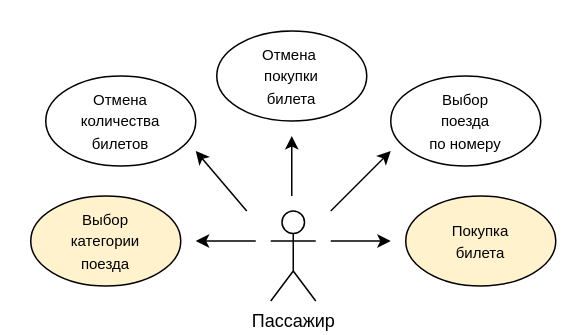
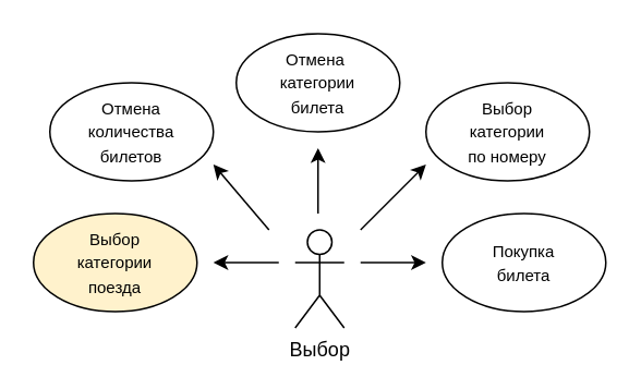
- <mxCell id="6" value="&lt;font style=&quot;font-size: 10px;&quot;&gt;Отмена&amp;nbsp;&lt;br&gt;покупки&lt;br&gt;билета&lt;br&gt;&lt;/font&gt;" style="ellipse;whiteSpace=wrap;html=1;" parent="1" vertex="1"><mxGeometry x="144" y="20" width="100" height="60" as="geometry" /></mxCell>
+ <mxCell id="6" value="&lt;font style=&quot;font-size: 10px;&quot;&gt;Отмена&amp;nbsp;&lt;br&gt;категории&lt;br&gt;билета&lt;br&gt;&lt;/font&gt;" style="ellipse;whiteSpace=wrap;html=1;" parent="1" vertex="1"><mxGeometry x="144" y="20" width="100" height="60" as="geometry" /></mxCell>
- <mxCell id="10" value="&lt;span style=&quot;font-size: 10px;&quot;&gt;Выбор&lt;br&gt;поезда&lt;br&gt;по номеру&lt;/span&gt;" style="ellipse;whiteSpace=wrap;html=1;" parent="1" vertex="1"><mxGeometry x="260" y="50" width="100" height="60" as="geometry" /></mxCell>
+ <mxCell id="10" value="&lt;span style=&quot;font-size: 10px;&quot;&gt;Выбор&lt;br&gt;категории&lt;br&gt;по номеру&lt;/span&gt;" style="ellipse;whiteSpace=wrap;html=1;" parent="1" vertex="1"><mxGeometry x="260" y="50" width="100" height="60" as="geometry" /></mxCell>
- <mxCell id="8" value="&lt;span style=&quot;font-size: 10px;&quot;&gt;Покупка&lt;br&gt;билета&lt;/span&gt;" style="ellipse;whiteSpace=wrap;html=1;fillColor=#fff2cc;" parent="1" vertex="1"><mxGeometry x="270" y="130" width="100" height="60" as="geometry" /></mxCell>
+ <mxCell id="8" value="&lt;span style=&quot;font-size: 10px;&quot;&gt;Покупка&lt;br&gt;билета&lt;/span&gt;" style="ellipse;whiteSpace=wrap;html=1;" parent="1" vertex="1"><mxGeometry x="270" y="130" width="100" height="60" as="geometry" /></mxCell>
- <mxCell id="2" value="Пассажир" style="shape=umlActor;verticalLabelPosition=bottom;verticalAlign=top;html=1;outlineConnect=0;" parent="1" vertex="1"><mxGeometry x="180" y="140" width="30" height="60" as="geometry" /></mxCell>
+ <mxCell id="2" value="Выбор" style="shape=umlActor;verticalLabelPosition=bottom;verticalAlign=top;html=1;outlineConnect=0;" parent="1" vertex="1"><mxGeometry x="180" y="140" width="30" height="60" as="geometry" /></mxCell>
